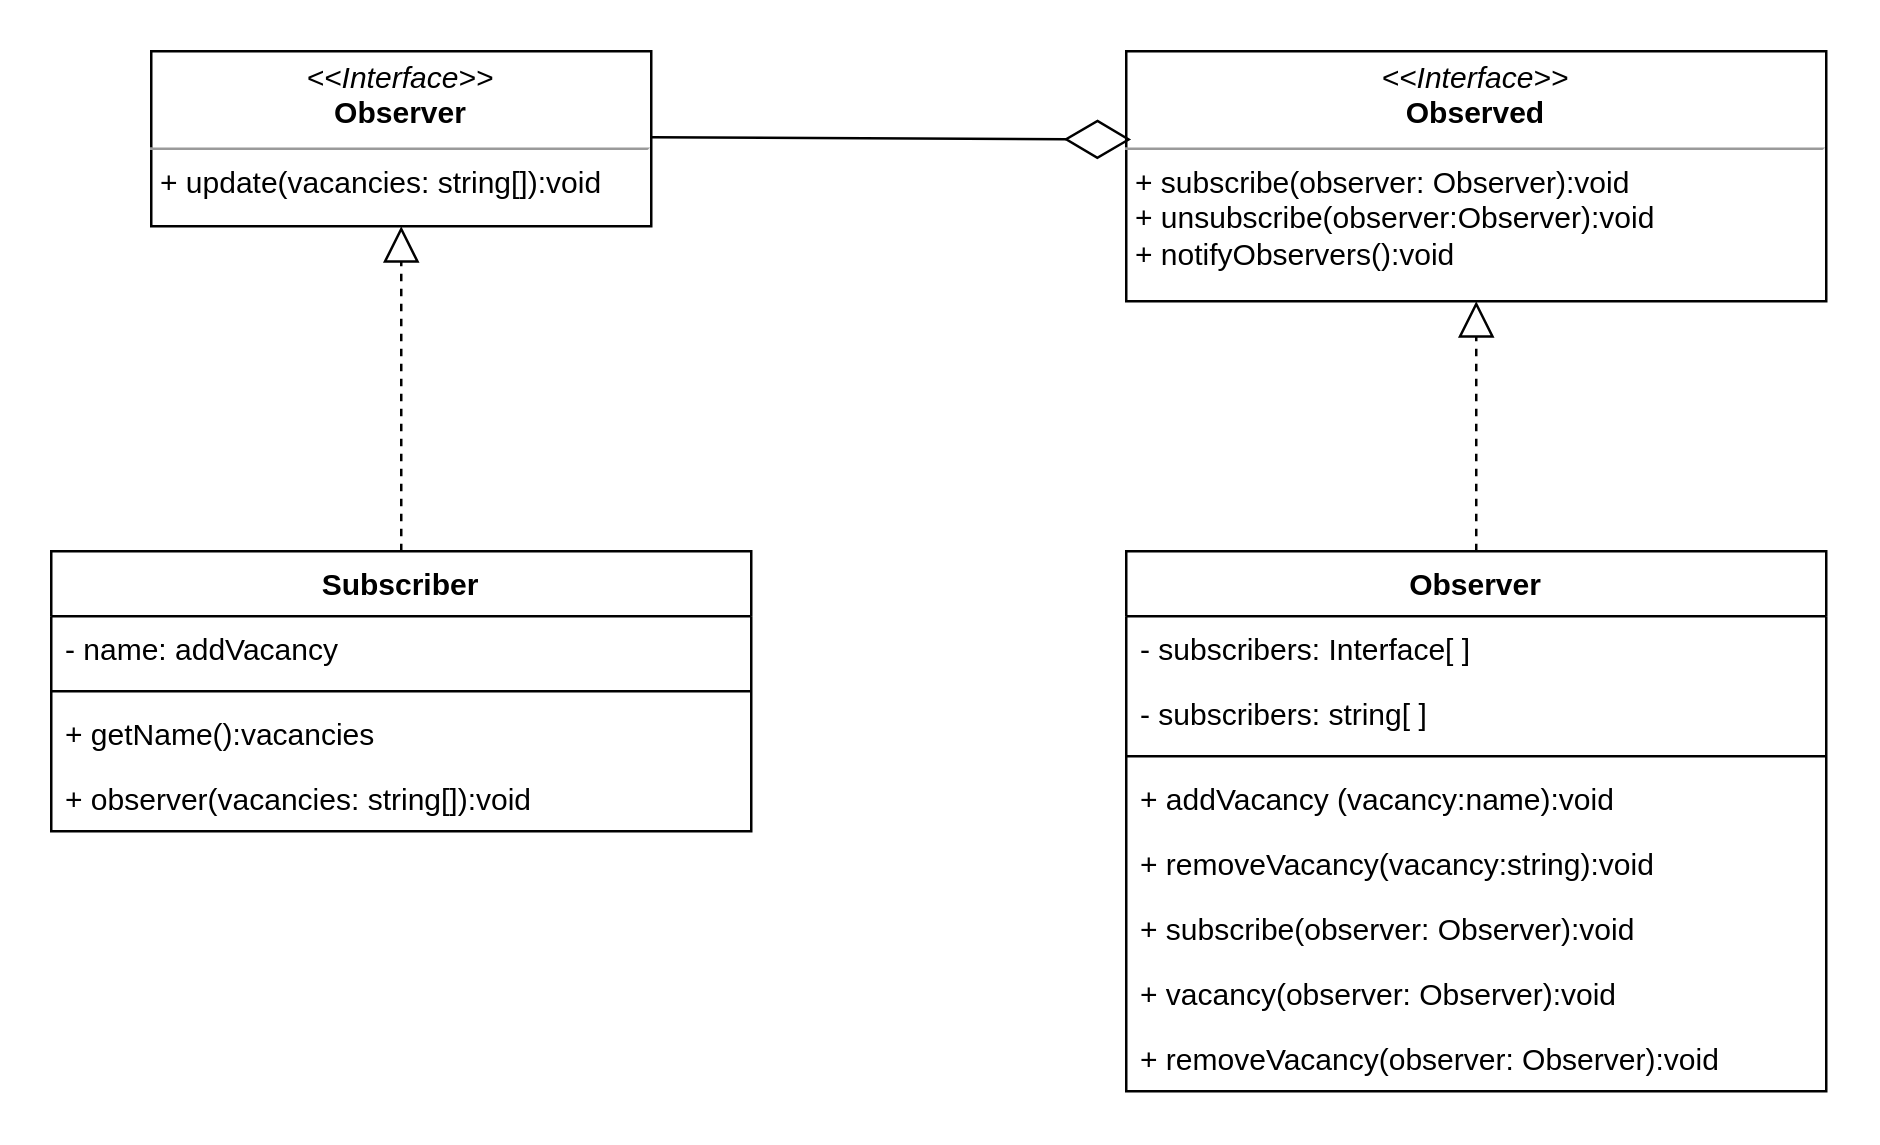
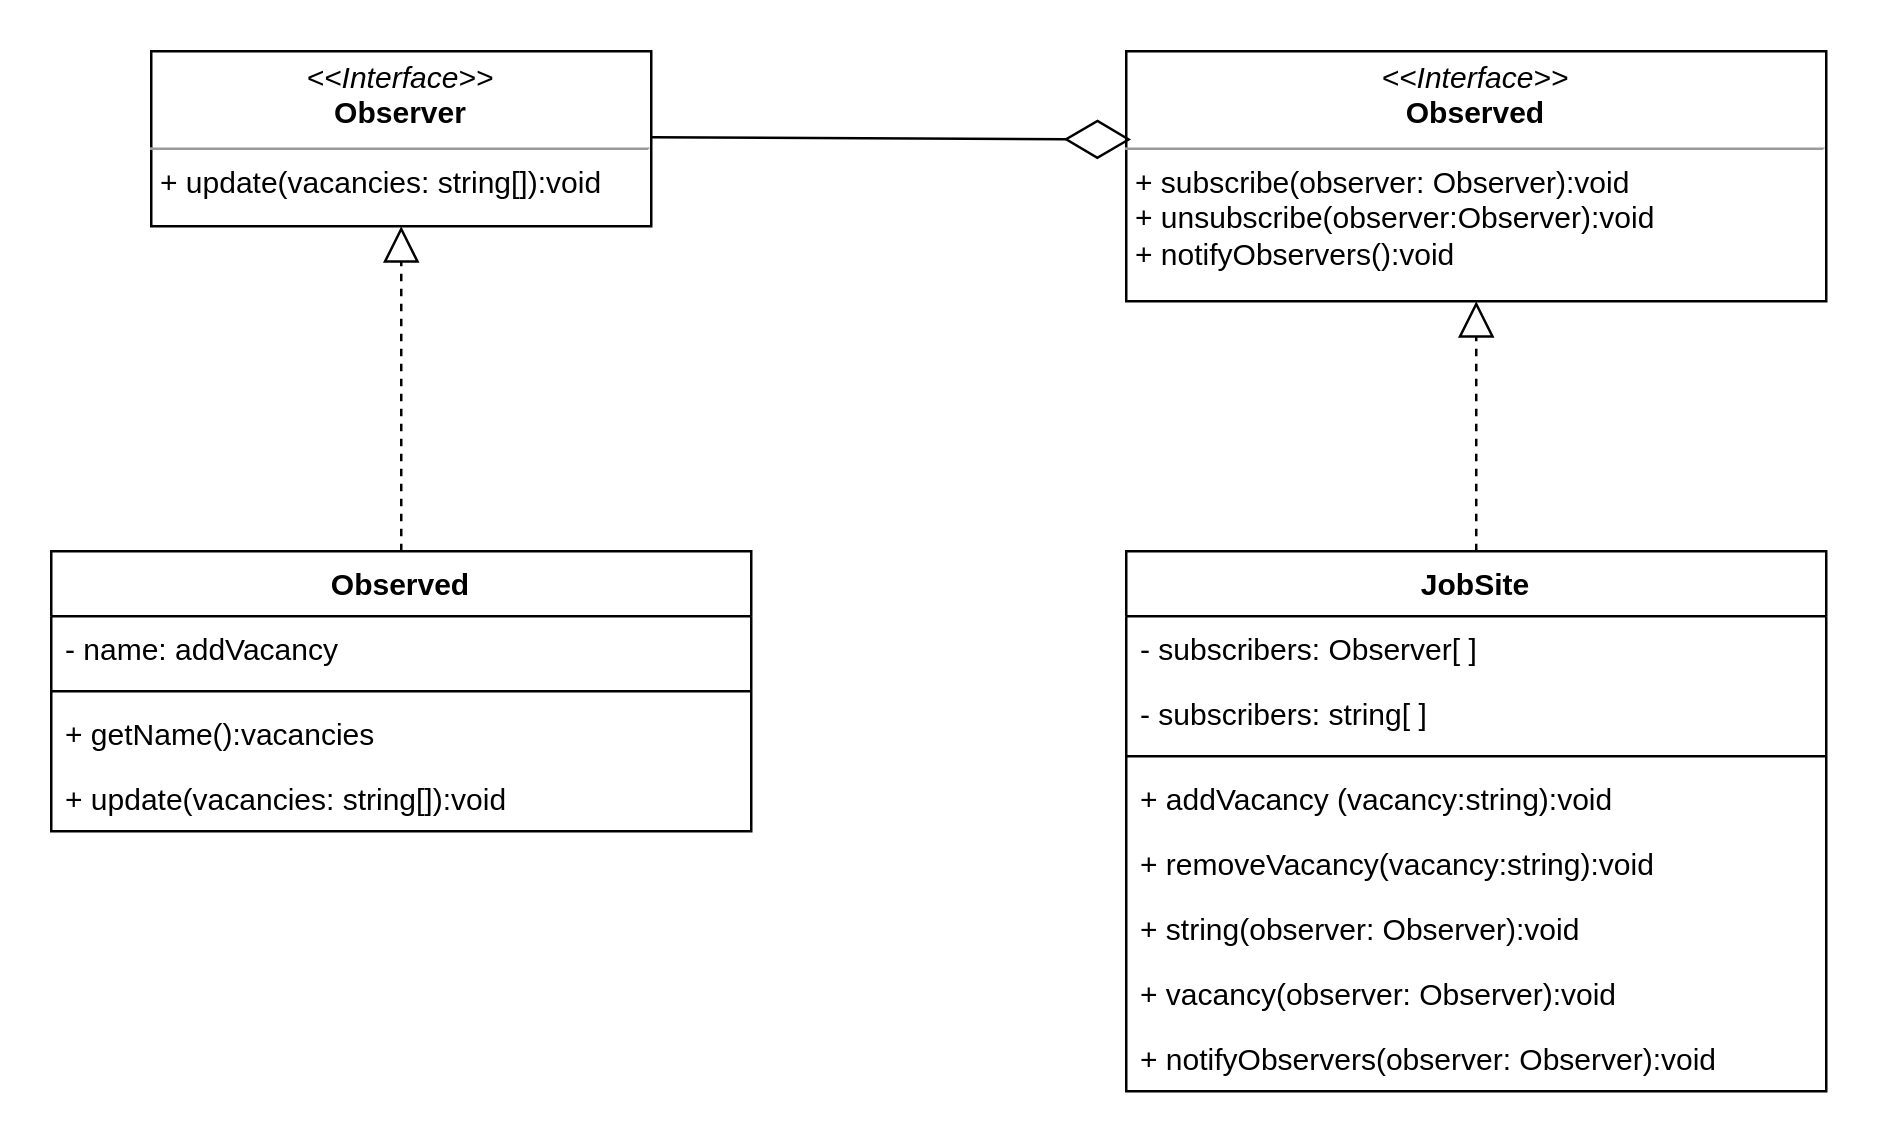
- <mxCell id="14" value="Subscriber" style="swimlane;fontStyle=1;align=center;verticalAlign=top;childLayout=stackLayout;horizontal=1;startSize=26;horizontalStack=0;resizeParent=1;resizeParentMax=0;resizeLast=0;collapsible=1;marginBottom=0;" vertex="1" parent="1"><mxGeometry x="20" y="220" width="280" height="112" as="geometry" /></mxCell>
+ <mxCell id="14" value="Observed" style="swimlane;fontStyle=1;align=center;verticalAlign=top;childLayout=stackLayout;horizontal=1;startSize=26;horizontalStack=0;resizeParent=1;resizeParentMax=0;resizeLast=0;collapsible=1;marginBottom=0;" vertex="1" parent="1"><mxGeometry x="20" y="220" width="280" height="112" as="geometry" /></mxCell>
- <mxCell id="5" value="Observer" style="swimlane;fontStyle=1;align=center;verticalAlign=top;childLayout=stackLayout;horizontal=1;startSize=26;horizontalStack=0;resizeParent=1;resizeParentMax=0;resizeLast=0;collapsible=1;marginBottom=0;" vertex="1" parent="1"><mxGeometry x="450" y="220" width="280" height="216" as="geometry" /></mxCell>
+ <mxCell id="5" value="JobSite" style="swimlane;fontStyle=1;align=center;verticalAlign=top;childLayout=stackLayout;horizontal=1;startSize=26;horizontalStack=0;resizeParent=1;resizeParentMax=0;resizeLast=0;collapsible=1;marginBottom=0;" vertex="1" parent="1"><mxGeometry x="450" y="220" width="280" height="216" as="geometry" /></mxCell>
- <mxCell id="6" value="- subscribers: Interface[ ]" style="text;strokeColor=none;fillColor=none;align=left;verticalAlign=top;spacingLeft=4;spacingRight=4;overflow=hidden;rotatable=0;points=[[0,0.5],[1,0.5]];portConstraint=eastwest;" vertex="1" parent="5"><mxGeometry y="26" width="280" height="26" as="geometry" /></mxCell>
+ <mxCell id="6" value="- subscribers: Observer[ ]" style="text;strokeColor=none;fillColor=none;align=left;verticalAlign=top;spacingLeft=4;spacingRight=4;overflow=hidden;rotatable=0;points=[[0,0.5],[1,0.5]];portConstraint=eastwest;" vertex="1" parent="5"><mxGeometry y="26" width="280" height="26" as="geometry" /></mxCell>
- <mxCell id="18" value="+ observer(vacancies: string[]):void" style="text;strokeColor=none;fillColor=none;align=left;verticalAlign=top;spacingLeft=4;spacingRight=4;overflow=hidden;rotatable=0;points=[[0,0.5],[1,0.5]];portConstraint=eastwest;" vertex="1" parent="14"><mxGeometry y="86" width="280" height="26" as="geometry" /></mxCell>
+ <mxCell id="18" value="+ update(vacancies: string[]):void" style="text;strokeColor=none;fillColor=none;align=left;verticalAlign=top;spacingLeft=4;spacingRight=4;overflow=hidden;rotatable=0;points=[[0,0.5],[1,0.5]];portConstraint=eastwest;" vertex="1" parent="14"><mxGeometry y="86" width="280" height="26" as="geometry" /></mxCell>
- <mxCell id="9" value="+ addVacancy (vacancy:name):void" style="text;strokeColor=none;fillColor=none;align=left;verticalAlign=top;spacingLeft=4;spacingRight=4;overflow=hidden;rotatable=0;points=[[0,0.5],[1,0.5]];portConstraint=eastwest;" vertex="1" parent="5"><mxGeometry y="86" width="280" height="26" as="geometry" /></mxCell>
+ <mxCell id="9" value="+ addVacancy (vacancy:string):void" style="text;strokeColor=none;fillColor=none;align=left;verticalAlign=top;spacingLeft=4;spacingRight=4;overflow=hidden;rotatable=0;points=[[0,0.5],[1,0.5]];portConstraint=eastwest;" vertex="1" parent="5"><mxGeometry y="86" width="280" height="26" as="geometry" /></mxCell>
- <mxCell id="11" value="+ subscribe(observer: Observer):void" style="text;strokeColor=none;fillColor=none;align=left;verticalAlign=top;spacingLeft=4;spacingRight=4;overflow=hidden;rotatable=0;points=[[0,0.5],[1,0.5]];portConstraint=eastwest;" vertex="1" parent="5"><mxGeometry y="138" width="280" height="26" as="geometry" /></mxCell>
+ <mxCell id="11" value="+ string(observer: Observer):void" style="text;strokeColor=none;fillColor=none;align=left;verticalAlign=top;spacingLeft=4;spacingRight=4;overflow=hidden;rotatable=0;points=[[0,0.5],[1,0.5]];portConstraint=eastwest;" vertex="1" parent="5"><mxGeometry y="138" width="280" height="26" as="geometry" /></mxCell>
- <mxCell id="13" value="+ removeVacancy(observer: Observer):void" style="text;strokeColor=none;fillColor=none;align=left;verticalAlign=top;spacingLeft=4;spacingRight=4;overflow=hidden;rotatable=0;points=[[0,0.5],[1,0.5]];portConstraint=eastwest;" vertex="1" parent="5"><mxGeometry y="190" width="280" height="26" as="geometry" /></mxCell>
+ <mxCell id="13" value="+ notifyObservers(observer: Observer):void" style="text;strokeColor=none;fillColor=none;align=left;verticalAlign=top;spacingLeft=4;spacingRight=4;overflow=hidden;rotatable=0;points=[[0,0.5],[1,0.5]];portConstraint=eastwest;" vertex="1" parent="5"><mxGeometry y="190" width="280" height="26" as="geometry" /></mxCell>
